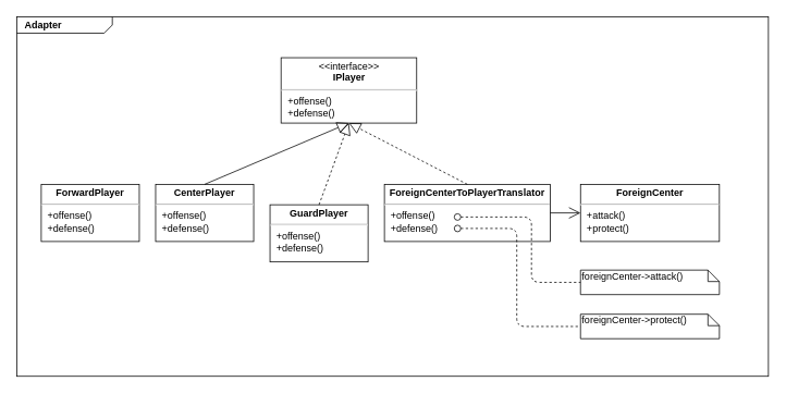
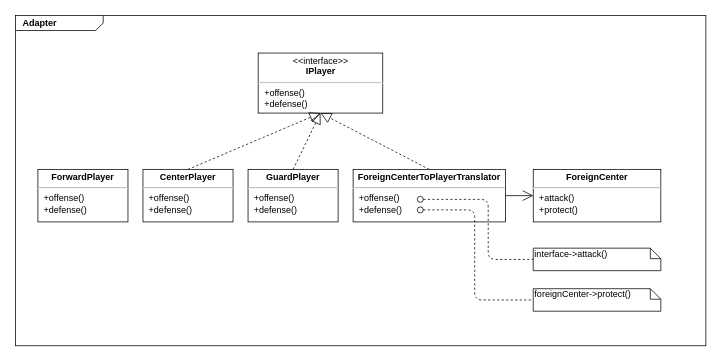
- <mxCell id="6" value="" style="endArrow=block;dashed=0;endFill=0;endSize=12;html=1;exitX=0.5;exitY=0;exitDx=0;exitDy=0;entryX=0.5;entryY=1;entryDx=0;entryDy=0;" parent="1" source="5" edge="1" target="3"><mxGeometry width="160" relative="1" as="geometry"><mxPoint x="347.5" y="214" as="sourcePoint" /><mxPoint x="232.5" y="175" as="targetPoint" /></mxGeometry></mxCell>
+ <mxCell id="6" value="" style="endArrow=block;dashed=1;endFill=0;endSize=12;html=1;exitX=0.5;exitY=0;exitDx=0;exitDy=0;entryX=0.5;entryY=1;entryDx=0;entryDy=0;" parent="1" source="5" edge="1" target="3"><mxGeometry width="160" relative="1" as="geometry"><mxPoint x="347.5" y="214" as="sourcePoint" /><mxPoint x="232.5" y="175" as="targetPoint" /></mxGeometry></mxCell>
- <mxCell id="7" value="&lt;p style=&quot;margin: 0px ; margin-top: 4px ; text-align: center&quot;&gt;&lt;b&gt;GuardPlayer&lt;/b&gt;&lt;/p&gt;&lt;hr&gt;&lt;p style=&quot;margin: 0px ; margin-left: 8px ; text-align: left&quot;&gt;&lt;span&gt;+offense()&lt;/span&gt;&lt;br&gt;&lt;/p&gt;&lt;p style=&quot;margin: 0px 0px 0px 8px ; text-align: left&quot;&gt;&lt;span&gt;+defense()&lt;/span&gt;&lt;/p&gt;" style="shape=rect;html=1;overflow=fill;whiteSpace=wrap;" vertex="1" parent="1"><mxGeometry x="330" y="250" width="120" height="70" as="geometry" /></mxCell>
+ <mxCell id="7" value="&lt;p style=&quot;margin: 0px ; margin-top: 4px ; text-align: center&quot;&gt;&lt;b&gt;GuardPlayer&lt;/b&gt;&lt;/p&gt;&lt;hr&gt;&lt;p style=&quot;margin: 0px ; margin-left: 8px ; text-align: left&quot;&gt;&lt;span&gt;+offense()&lt;/span&gt;&lt;br&gt;&lt;/p&gt;&lt;p style=&quot;margin: 0px 0px 0px 8px ; text-align: left&quot;&gt;&lt;span&gt;+defense()&lt;/span&gt;&lt;/p&gt;" style="shape=rect;html=1;overflow=fill;whiteSpace=wrap;" vertex="1" parent="1"><mxGeometry x="330" y="225" width="120" height="70" as="geometry" /></mxCell>
- <mxCell id="13" value="foreignCenter-&amp;gt;attack()" style="shape=note;whiteSpace=wrap;html=1;size=14;verticalAlign=top;align=left;spacingTop=-6;" vertex="1" parent="1"><mxGeometry x="710" y="330" width="170" height="30" as="geometry" /></mxCell>
+ <mxCell id="13" value="interface-&amp;gt;attack()" style="shape=note;whiteSpace=wrap;html=1;size=14;verticalAlign=top;align=left;spacingTop=-6;" vertex="1" parent="1"><mxGeometry x="710" y="330" width="170" height="30" as="geometry" /></mxCell>
